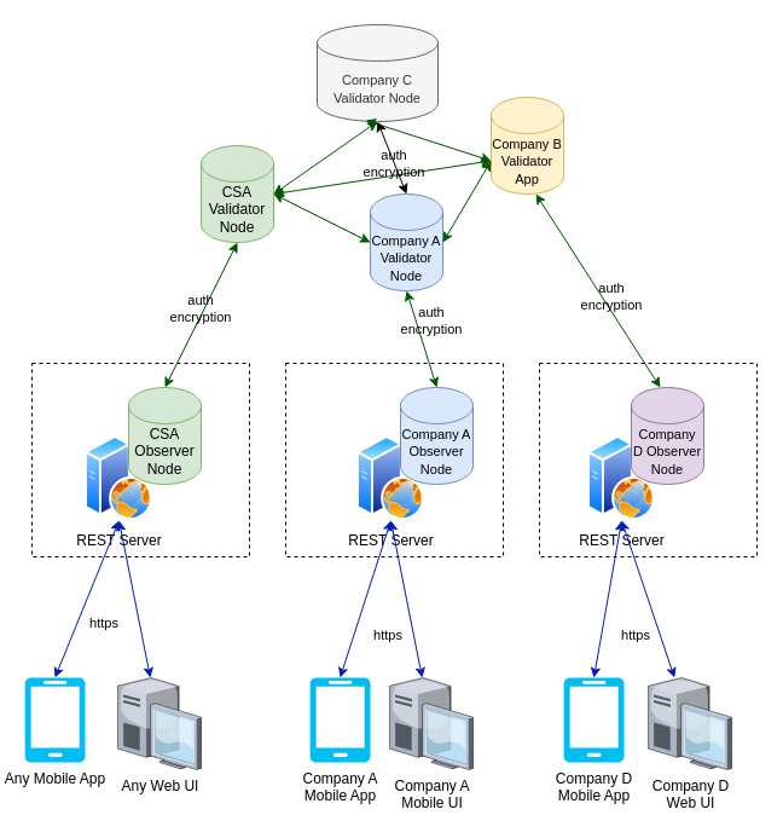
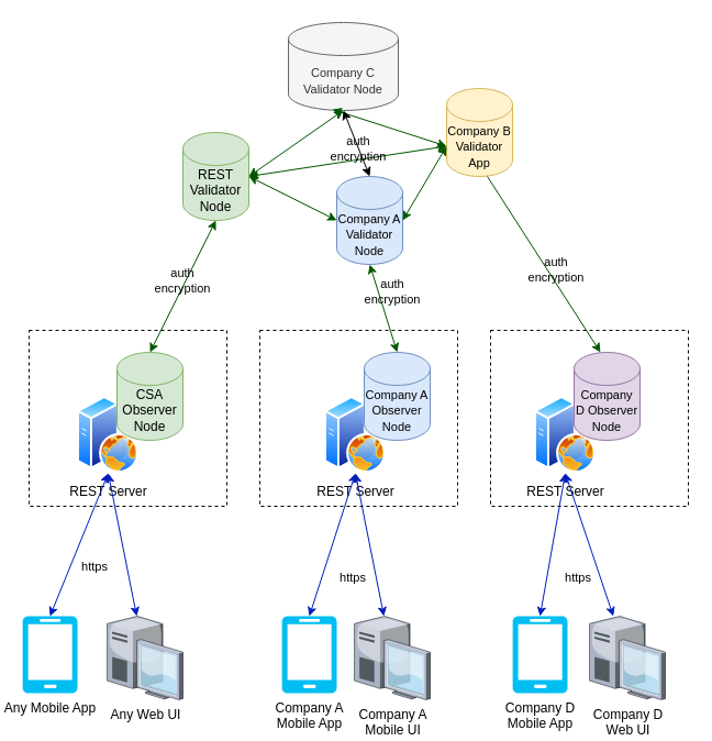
- <mxCell id="26" value="" style="endArrow=classic;startArrow=classic;html=1;rounded=0;fontSize=11;entryX=0.617;entryY=1;entryDx=0;entryDy=0;entryPerimeter=0;exitX=0.4;exitY=0;exitDx=0;exitDy=0;exitPerimeter=0;fillColor=#008a00;strokeColor=#005700;" edge="1" parent="1" source="20" target="6"><mxGeometry width="50" height="50" relative="1" as="geometry"><mxPoint x="146" y="330" as="sourcePoint" /><mxPoint x="206" y="210" as="targetPoint" /></mxGeometry></mxCell>
+ <mxCell id="26" value="" style="endArrow=none;startArrow=classic;html=1;rounded=0;fontSize=11;entryX=0.617;entryY=1;entryDx=0;entryDy=0;entryPerimeter=0;exitX=0.4;exitY=0;exitDx=0;exitDy=0;exitPerimeter=0;fillColor=#008a00;strokeColor=#005700;" edge="1" parent="1" source="20" target="6"><mxGeometry width="50" height="50" relative="1" as="geometry"><mxPoint x="146" y="330" as="sourcePoint" /><mxPoint x="206" y="210" as="targetPoint" /></mxGeometry></mxCell>
- <mxCell id="4" value="CSA Validator Node" style="shape=cylinder3;whiteSpace=wrap;html=1;boundedLbl=1;backgroundOutline=1;size=15;fillColor=#d5e8d4;strokeColor=#82b366;" vertex="1" parent="1"><mxGeometry x="166" y="120" width="60" height="80" as="geometry" /></mxCell>
+ <mxCell id="4" value="REST Validator Node" style="shape=cylinder3;whiteSpace=wrap;html=1;boundedLbl=1;backgroundOutline=1;size=15;fillColor=#d5e8d4;strokeColor=#82b366;" vertex="1" parent="1"><mxGeometry x="166" y="120" width="60" height="80" as="geometry" /></mxCell>
